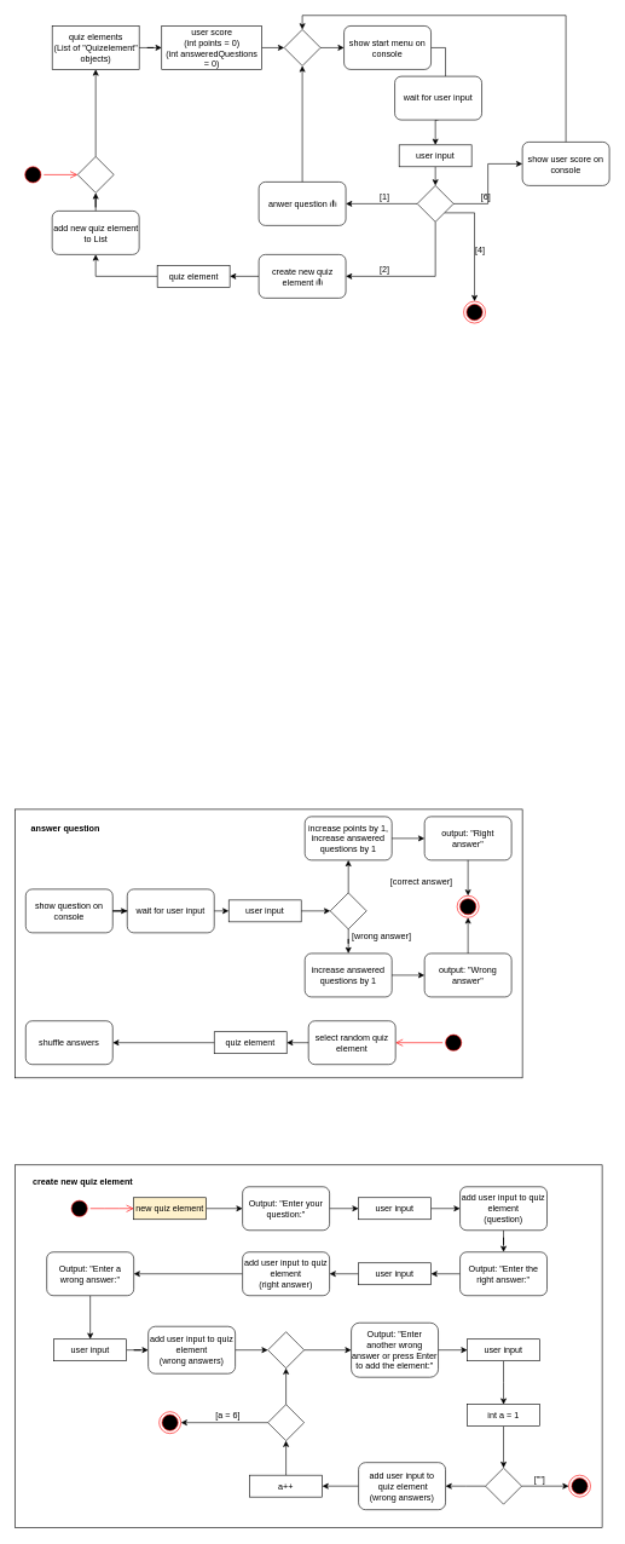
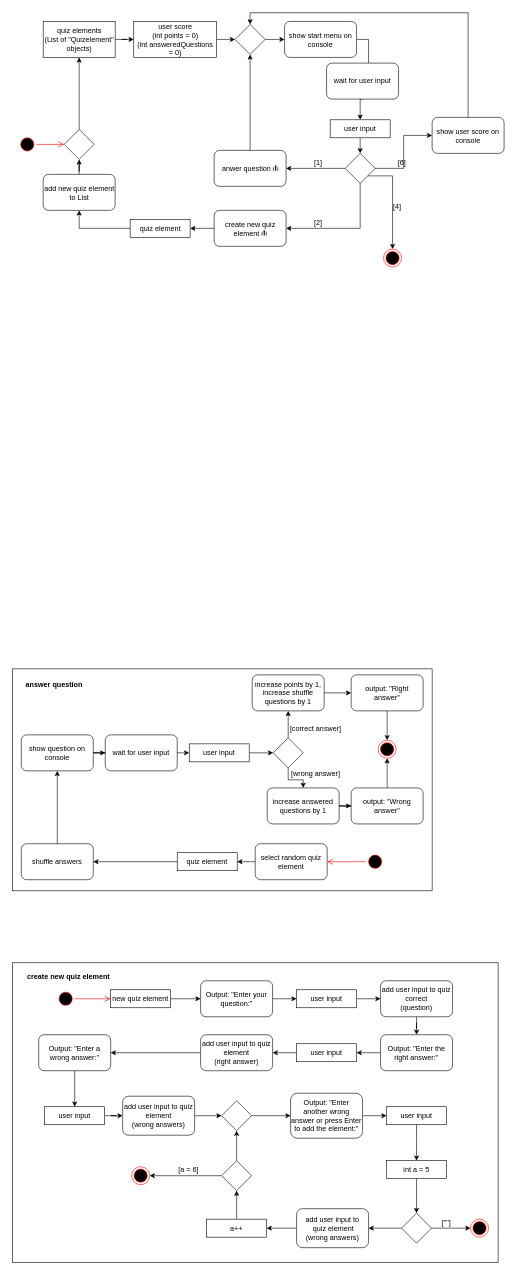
- <mxCell id="42" value="increase points by 1,&lt;br&gt;increase answered questions by 1" style="rounded=1;whiteSpace=wrap;html=1;" vertex="1" parent="25"><mxGeometry x="400" y="10" width="120" height="60" as="geometry" /></mxCell>
+ <mxCell id="42" value="increase points by 1,&lt;br&gt;increase shuffle questions by 1" style="rounded=1;whiteSpace=wrap;html=1;" vertex="1" parent="25"><mxGeometry x="400" y="10" width="120" height="60" as="geometry" /></mxCell>
- <mxCell id="50" value="[correct answer]" style="text;html=1;strokeColor=none;fillColor=none;align=center;verticalAlign=middle;whiteSpace=wrap;rounded=0;" vertex="1" parent="25"><mxGeometry x="515" y="90" width="92" height="20" as="geometry" /></mxCell>
+ <mxCell id="50" value="[correct answer]" style="text;html=1;strokeColor=none;fillColor=none;align=center;verticalAlign=middle;whiteSpace=wrap;rounded=0;" vertex="1" parent="25"><mxGeometry x="460" y="90" width="92" height="20" as="geometry" /></mxCell>
+ <mxCell id="33" style="edgeStyle=orthogonalEdgeStyle;rounded=0;orthogonalLoop=1;jettySize=auto;html=1;entryX=0.5;entryY=1;entryDx=0;entryDy=0;" edge="1" parent="25" source="30" target="32"><mxGeometry relative="1" as="geometry" /></mxCell>
- <mxCell id="44" value="increase answered questions by 1" style="rounded=1;whiteSpace=wrap;html=1;" vertex="1" parent="25"><mxGeometry x="400" y="198.5" width="120" height="60" as="geometry" /></mxCell>
+ <mxCell id="44" value="increase answered questions by 1" style="rounded=1;whiteSpace=wrap;html=1;" vertex="1" parent="25"><mxGeometry x="425" y="198.5" width="120" height="60" as="geometry" /></mxCell>
- <mxCell id="73" value="new quiz element" style="rounded=0;whiteSpace=wrap;html=1;fillColor=#fff2cc;" vertex="1" parent="1"><mxGeometry x="184" y="1649" width="100" height="30" as="geometry" /></mxCell>
+ <mxCell id="73" value="new quiz element" style="rounded=0;whiteSpace=wrap;html=1;" vertex="1" parent="1"><mxGeometry x="184" y="1649" width="100" height="30" as="geometry" /></mxCell>
- <mxCell id="79" value="add user input to quiz element&lt;br&gt;(question)" style="rounded=1;whiteSpace=wrap;html=1;" vertex="1" parent="1"><mxGeometry x="634" y="1634" width="120" height="60" as="geometry" /></mxCell>
+ <mxCell id="79" value="add user input to quiz correct&lt;br&gt;(question)" style="rounded=1;whiteSpace=wrap;html=1;" vertex="1" parent="1"><mxGeometry x="634" y="1634" width="120" height="60" as="geometry" /></mxCell>
- <mxCell id="104" value="int a = 1" style="rounded=0;whiteSpace=wrap;html=1;" vertex="1" parent="1"><mxGeometry x="644" y="1934" width="100" height="30" as="geometry" /></mxCell>
+ <mxCell id="104" value="int a = 5" style="rounded=0;whiteSpace=wrap;html=1;" vertex="1" parent="1"><mxGeometry x="644" y="1934" width="100" height="30" as="geometry" /></mxCell>
